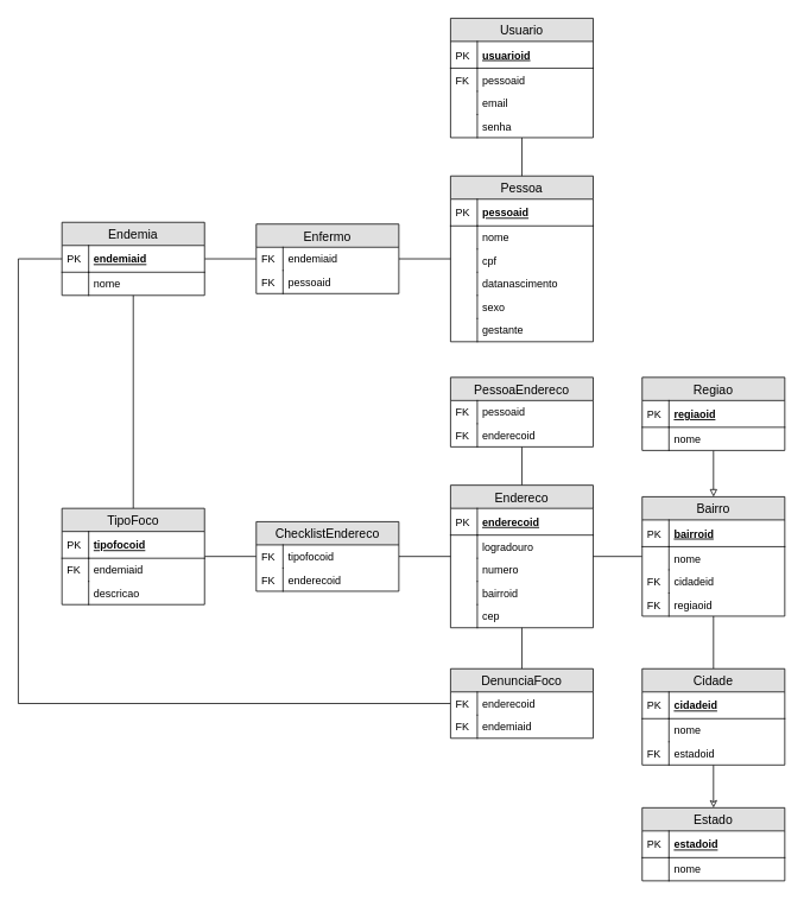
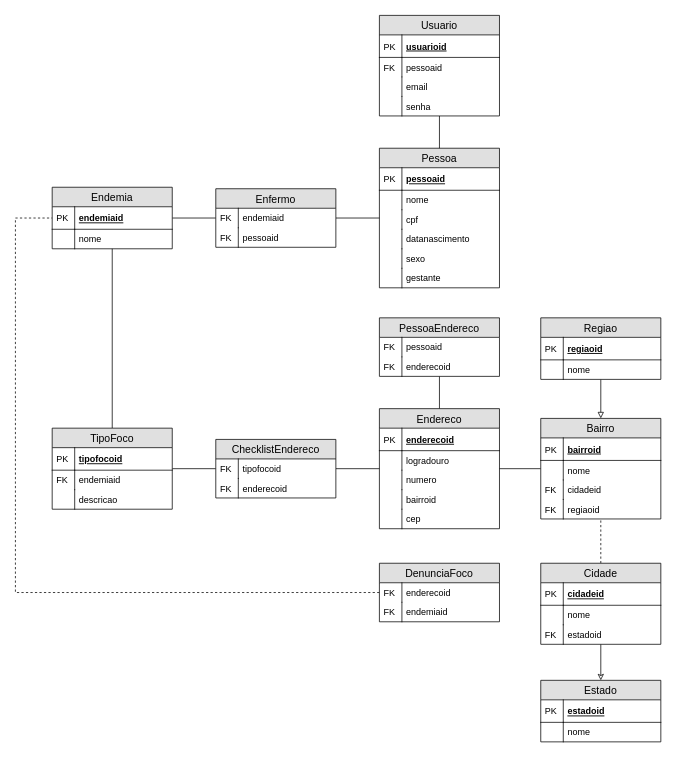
- <mxCell id="92" style="edgeStyle=orthogonalEdgeStyle;rounded=0;orthogonalLoop=1;jettySize=auto;html=1;endArrow=none;endFill=0;strokeColor=#000000;" parent="1" source="94" target="83" edge="1"><mxGeometry relative="1" as="geometry" /></mxCell>
+ <mxCell id="92" style="edgeStyle=orthogonalEdgeStyle;rounded=0;orthogonalLoop=1;jettySize=auto;html=1;endArrow=none;endFill=0;strokeColor=#000000;dashed=1;" parent="1" source="94" target="83" edge="1"><mxGeometry relative="1" as="geometry" /></mxCell>
- <mxCell id="75" style="edgeStyle=orthogonalEdgeStyle;rounded=0;orthogonalLoop=1;jettySize=auto;html=1;endArrow=none;endFill=0;strokeColor=#000000;" parent="1" source="77" target="26" edge="1"><mxGeometry relative="1" as="geometry" /></mxCell>
- <mxCell id="76" style="edgeStyle=orthogonalEdgeStyle;rounded=0;orthogonalLoop=1;jettySize=auto;html=1;endArrow=none;endFill=0;strokeColor=#000000;" parent="1" source="77" target="38" edge="1"><mxGeometry relative="1" as="geometry"><Array as="points"><mxPoint x="20" y="789" /><mxPoint x="20" y="290" /></Array></mxGeometry></mxCell>
+ <mxCell id="76" style="edgeStyle=orthogonalEdgeStyle;rounded=0;orthogonalLoop=1;jettySize=auto;html=1;endArrow=none;endFill=0;strokeColor=#000000;dashed=1;" parent="1" source="77" target="38" edge="1"><mxGeometry relative="1" as="geometry"><Array as="points"><mxPoint x="20" y="789" /><mxPoint x="20" y="290" /></Array></mxGeometry></mxCell>
